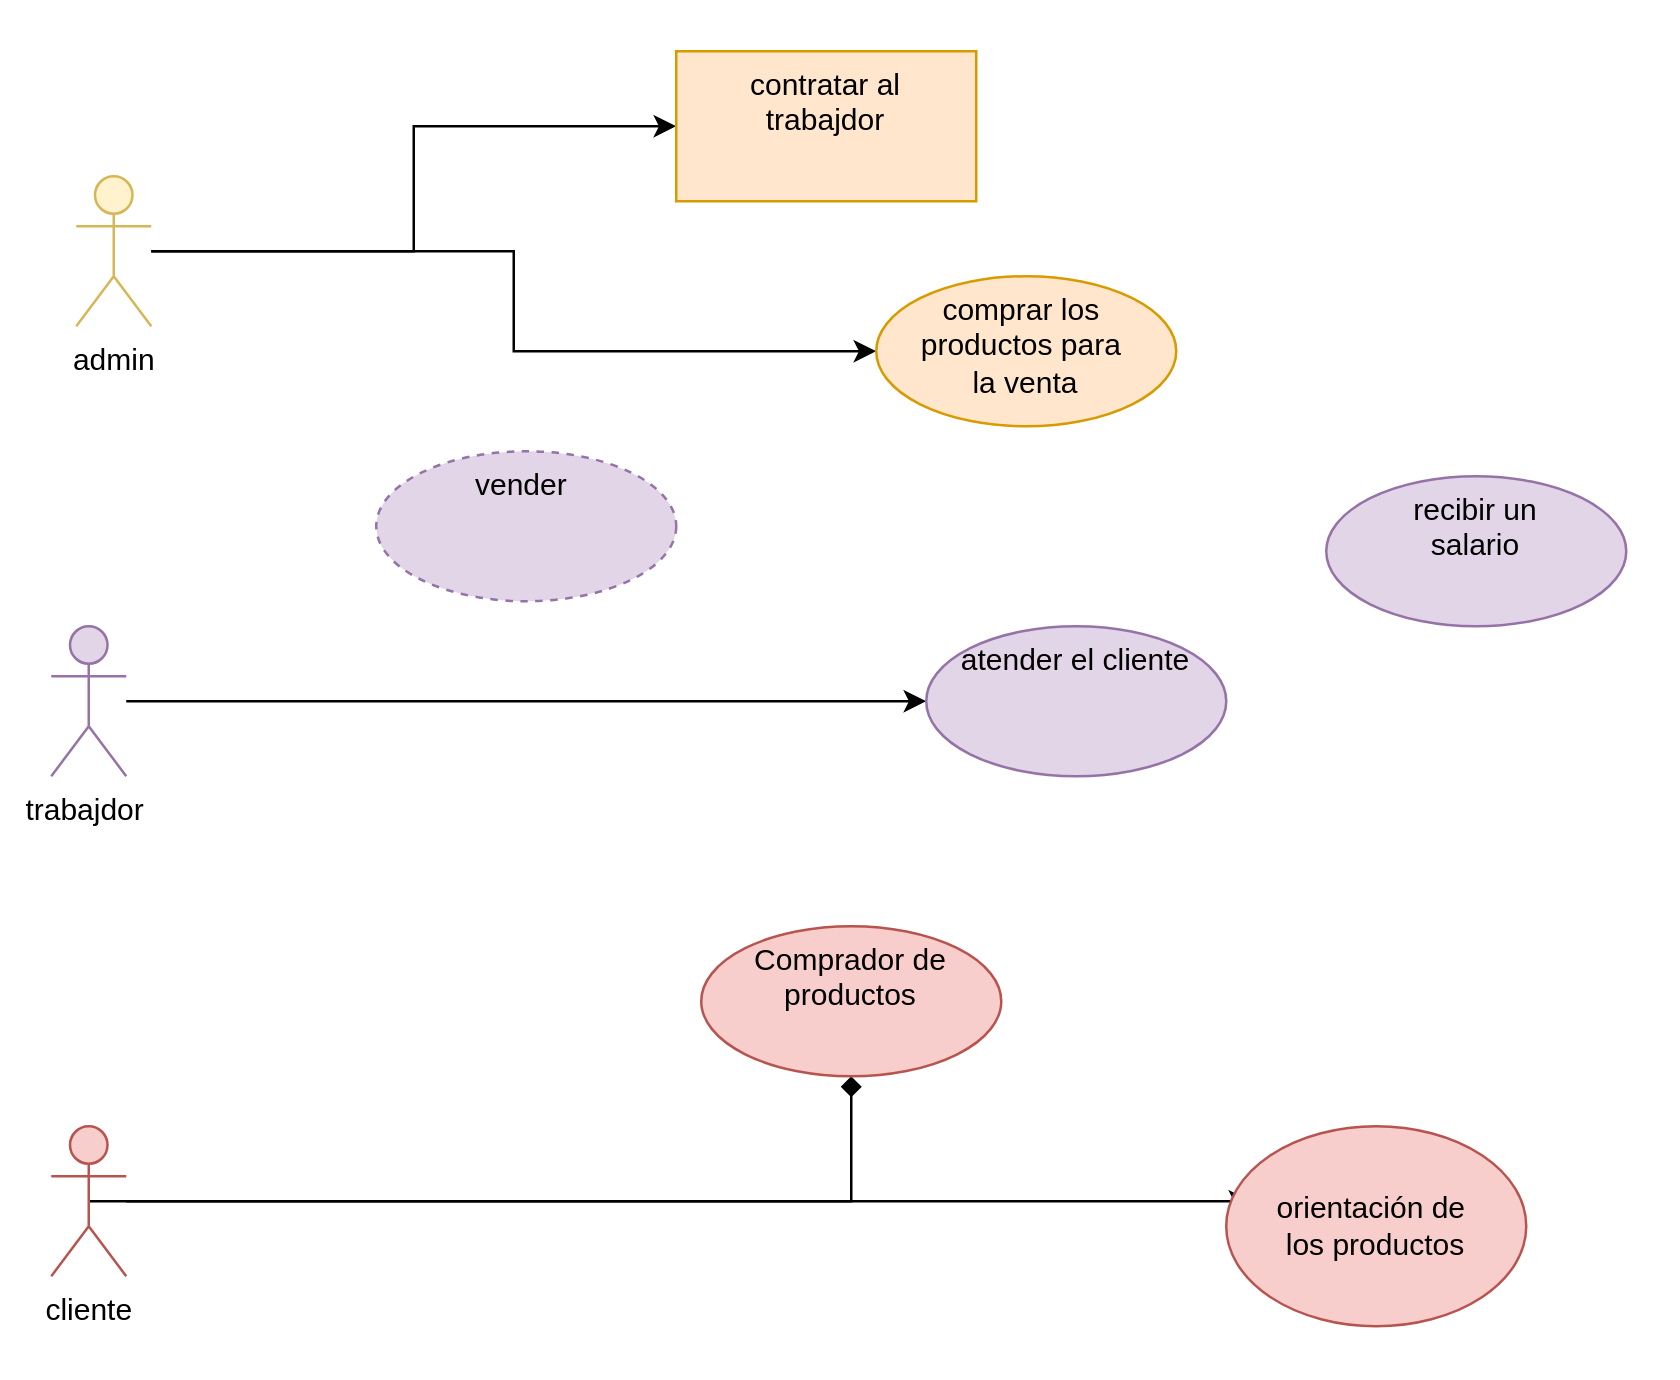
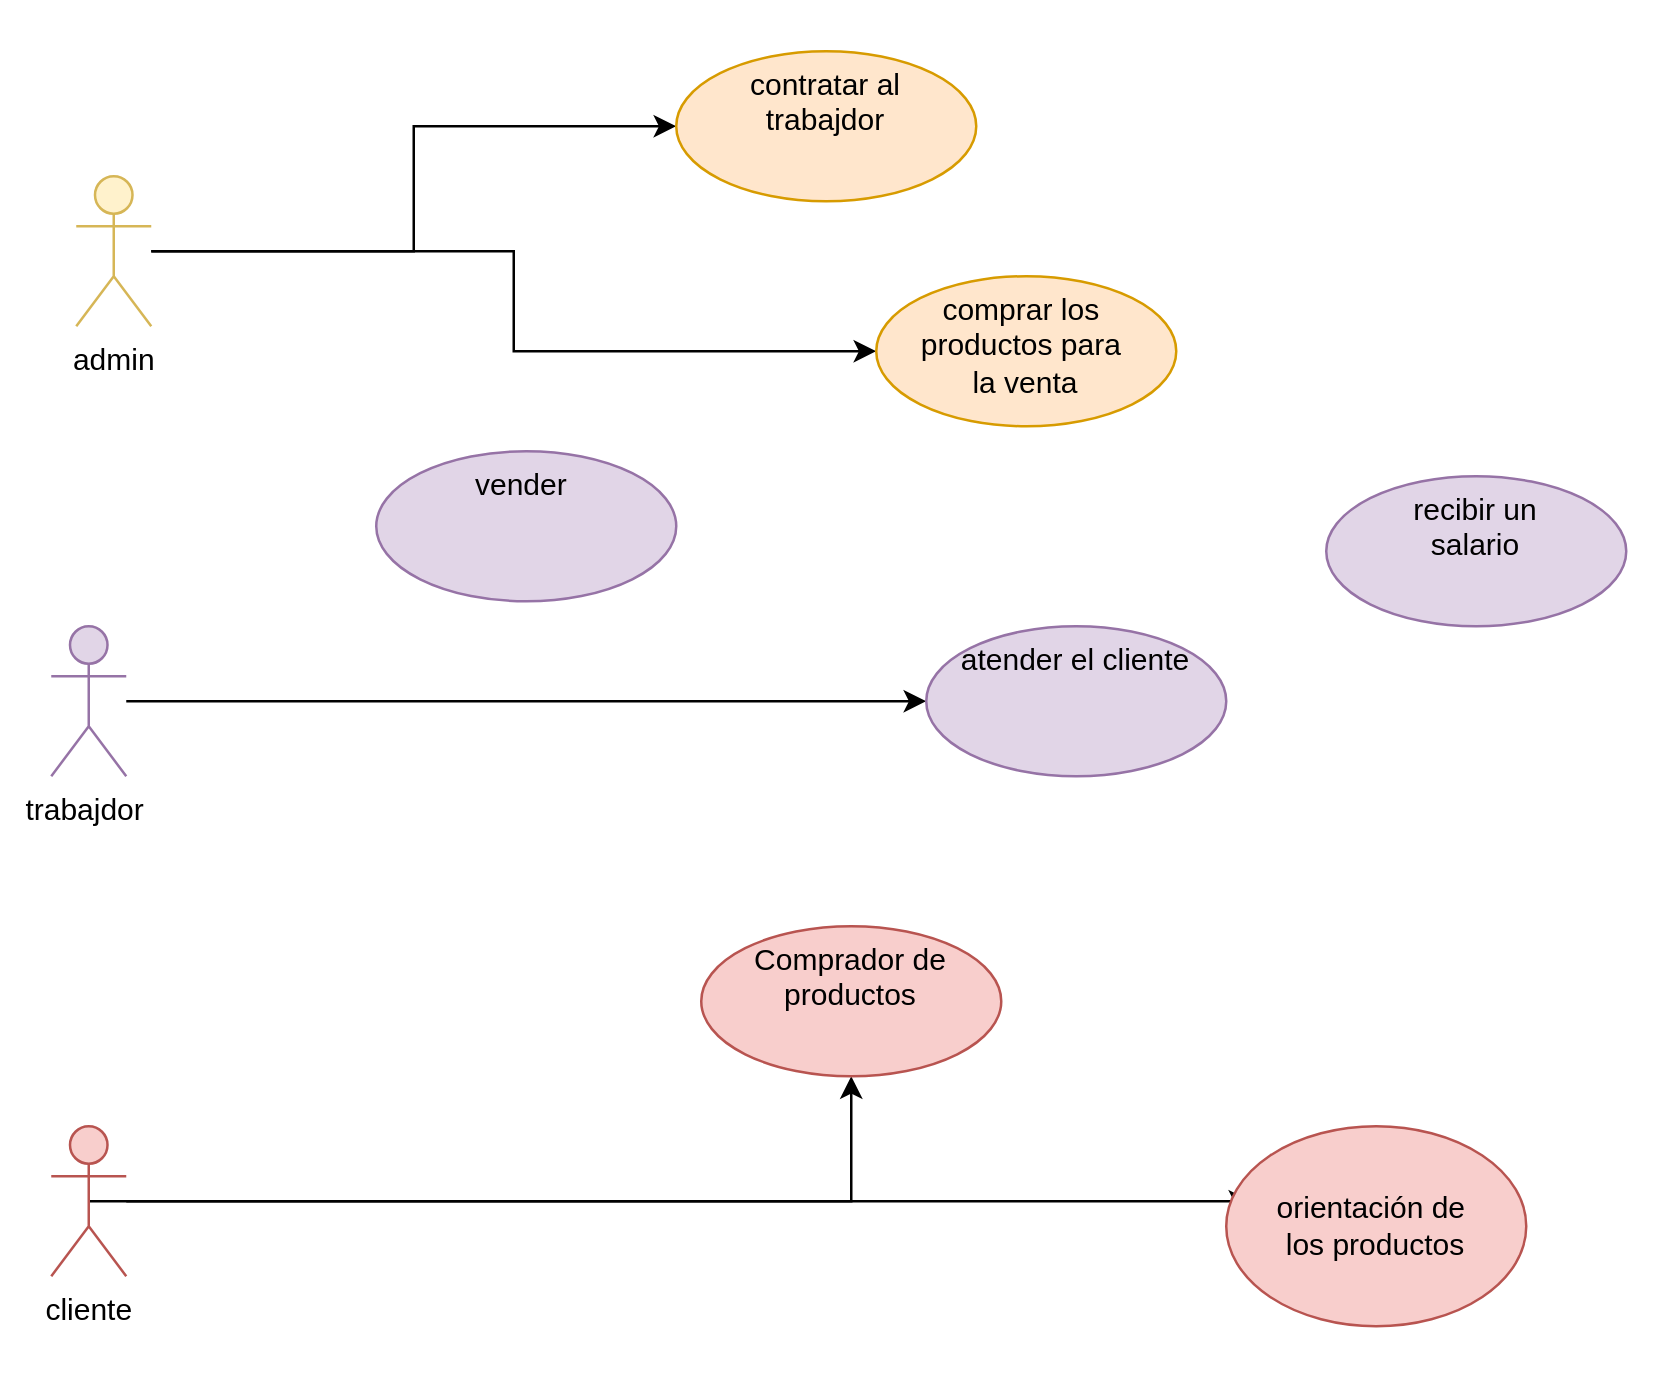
- <mxCell id="15" value="contratar al &lt;br&gt;trabajdor" style="whiteSpace=wrap;html=1;verticalAlign=top;fillColor=#ffe6cc;strokeColor=#d79b00;rounded=0;" parent="1" vertex="1"><mxGeometry x="270" width="120" height="60" as="geometry" y="20" /></mxCell>
+ <mxCell id="15" value="contratar al &lt;br&gt;trabajdor" style="ellipse;whiteSpace=wrap;html=1;verticalAlign=top;fillColor=#ffe6cc;strokeColor=#d79b00;" parent="1" vertex="1"><mxGeometry x="270" width="120" height="60" as="geometry" y="20" /></mxCell>
- <mxCell id="12" value="vender&amp;nbsp;" style="ellipse;whiteSpace=wrap;html=1;verticalAlign=top;fillColor=#e1d5e7;strokeColor=#9673a6;dashed=1;" parent="1" vertex="1"><mxGeometry x="150" y="180" width="120" height="60" as="geometry" /></mxCell>
+ <mxCell id="12" value="vender&amp;nbsp;" style="ellipse;whiteSpace=wrap;html=1;verticalAlign=top;fillColor=#e1d5e7;strokeColor=#9673a6;" parent="1" vertex="1"><mxGeometry x="150" y="180" width="120" height="60" as="geometry" /></mxCell>
- <mxCell id="2" value="" style="edgeStyle=orthogonalEdgeStyle;rounded=0;orthogonalLoop=1;jettySize=auto;html=1;endArrow=diamond;" parent="1" source="4" target="10" edge="1"><mxGeometry relative="1" as="geometry" /></mxCell>
+ <mxCell id="2" value="" style="edgeStyle=orthogonalEdgeStyle;rounded=0;orthogonalLoop=1;jettySize=auto;html=1;" parent="1" source="4" target="10" edge="1"><mxGeometry relative="1" as="geometry" /></mxCell>
